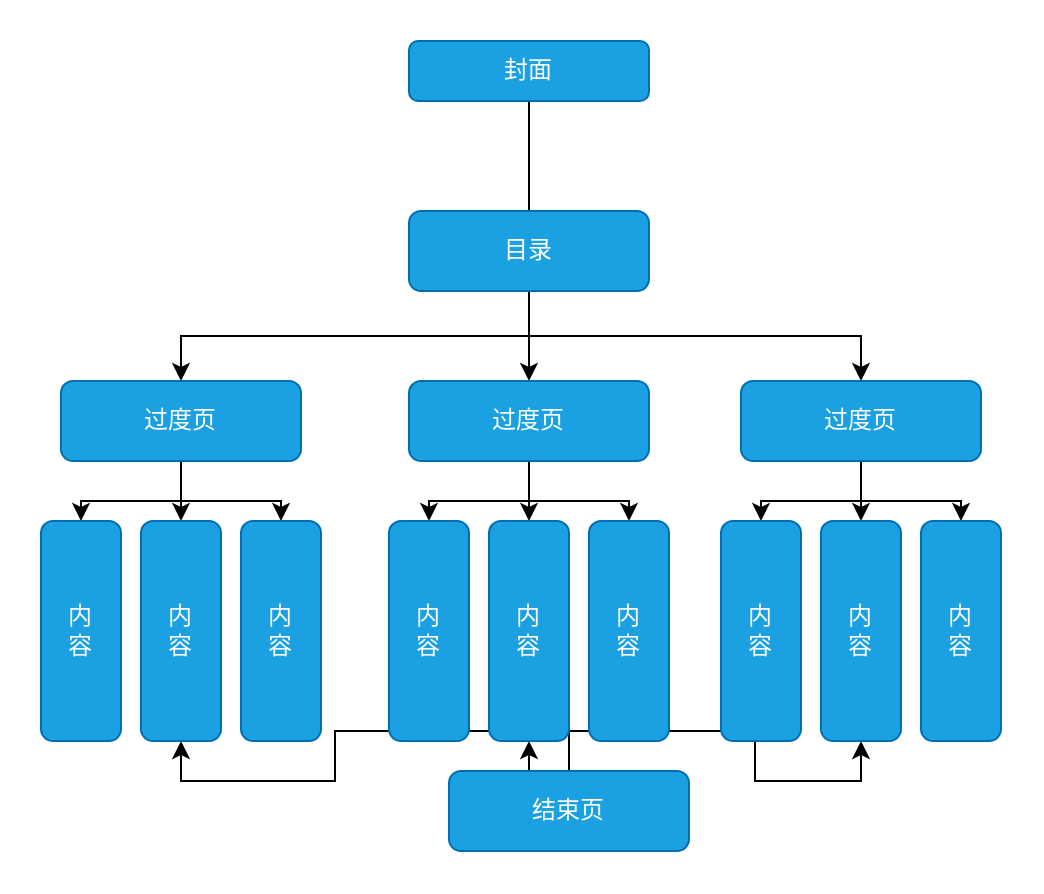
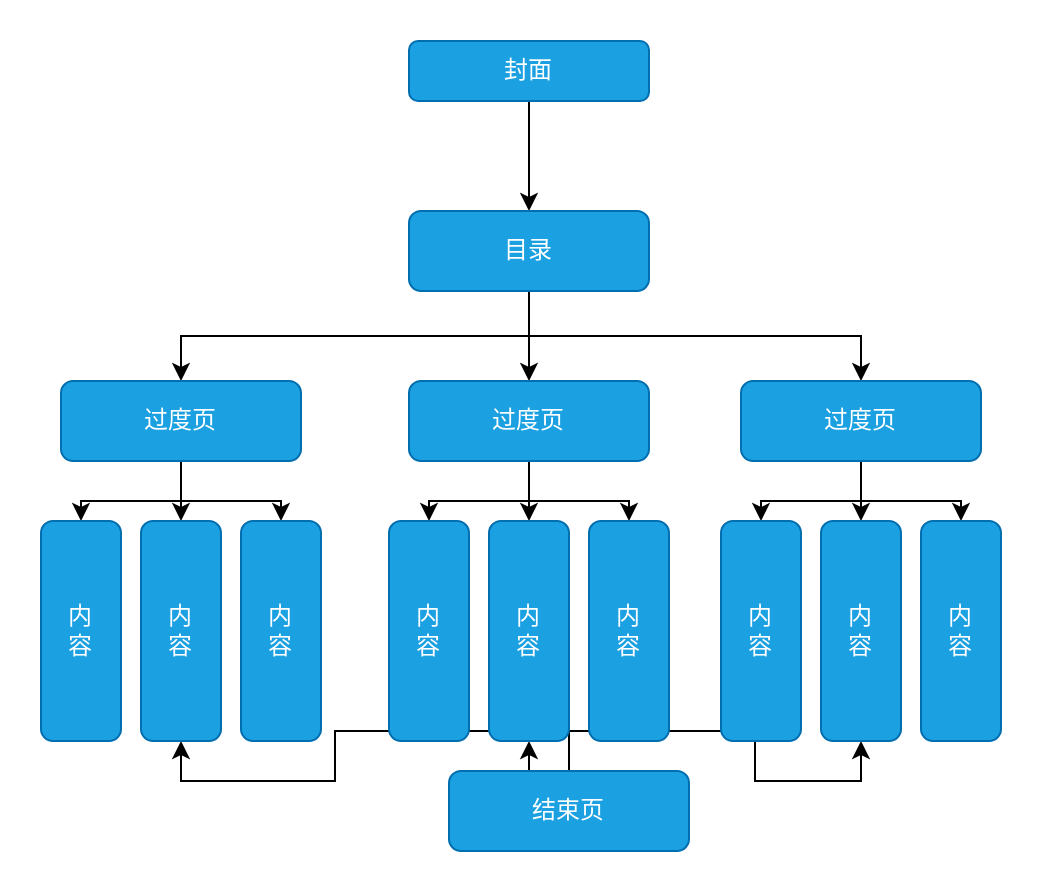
- <mxCell id="2" style="edgeStyle=orthogonalEdgeStyle;rounded=0;orthogonalLoop=1;jettySize=auto;html=1;exitX=0.5;exitY=1;exitDx=0;exitDy=0;entryX=0.5;entryY=0;entryDx=0;entryDy=0;endArrow=none;" edge="1" parent="1" source="3" target="7"><mxGeometry relative="1" as="geometry" /></mxCell>
+ <mxCell id="2" style="edgeStyle=orthogonalEdgeStyle;rounded=0;orthogonalLoop=1;jettySize=auto;html=1;exitX=0.5;exitY=1;exitDx=0;exitDy=0;entryX=0.5;entryY=0;entryDx=0;entryDy=0;" edge="1" parent="1" source="3" target="7"><mxGeometry relative="1" as="geometry" /></mxCell>
